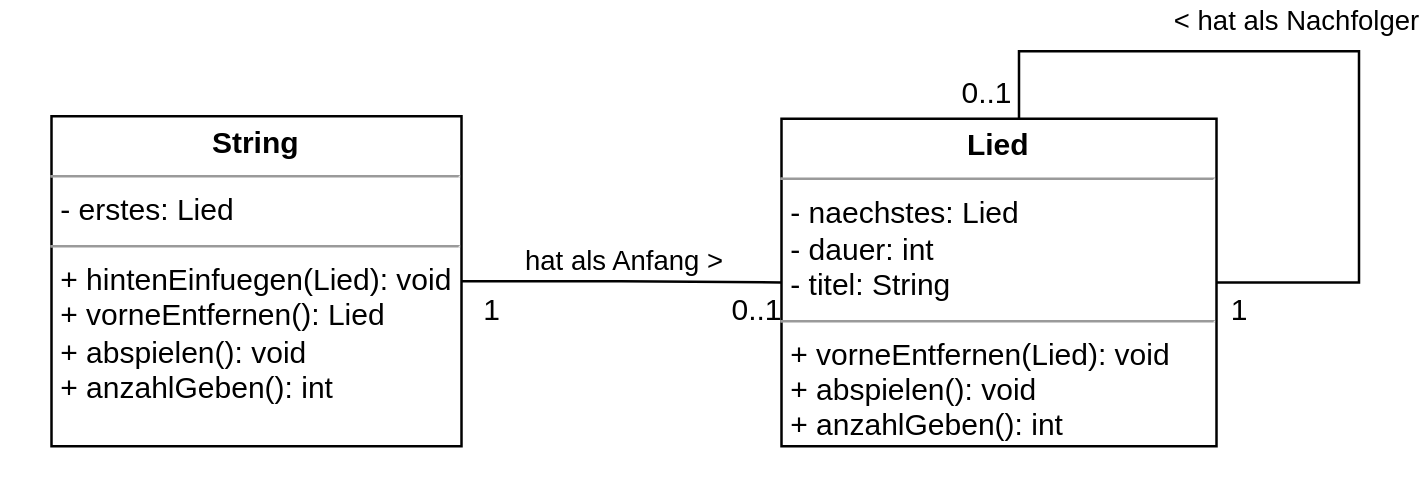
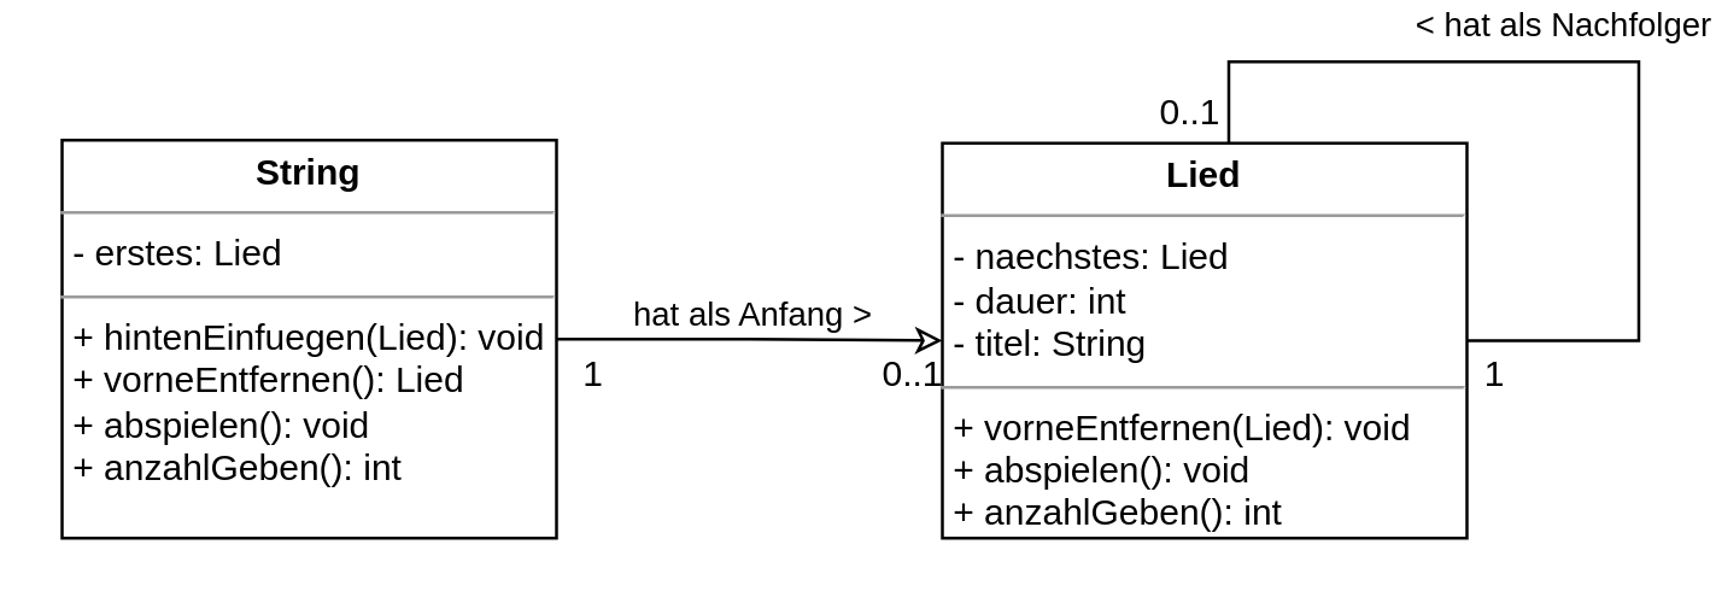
- <mxCell id="5" value="" style="edgeStyle=orthogonalEdgeStyle;rounded=0;orthogonalLoop=1;jettySize=auto;html=1;endArrow=none;endFill=0;" edge="1" parent="1" source="7" target="4"><mxGeometry relative="1" as="geometry" /></mxCell>
+ <mxCell id="5" value="" style="edgeStyle=orthogonalEdgeStyle;rounded=0;orthogonalLoop=1;jettySize=auto;html=1;endArrow=classic;endFill=0;" edge="1" parent="1" source="7" target="4"><mxGeometry relative="1" as="geometry" /></mxCell>
